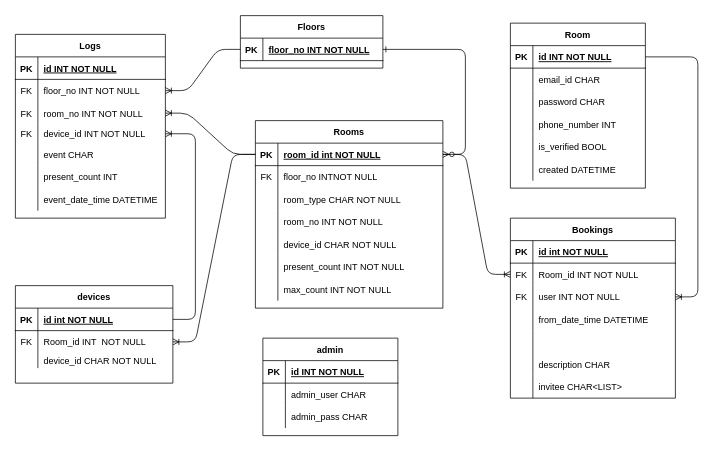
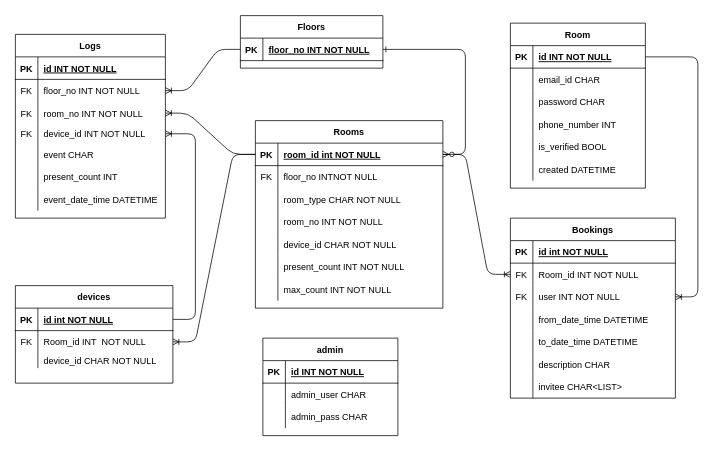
+ <mxCell id="55" value="to_date_time DATETIME" style="shape=partialRectangle;connectable=0;fillColor=none;top=0;left=0;bottom=0;right=0;align=left;spacingLeft=6;overflow=hidden;" vertex="1" parent="53"><mxGeometry x="30" width="190" height="30" as="geometry" /></mxCell>
